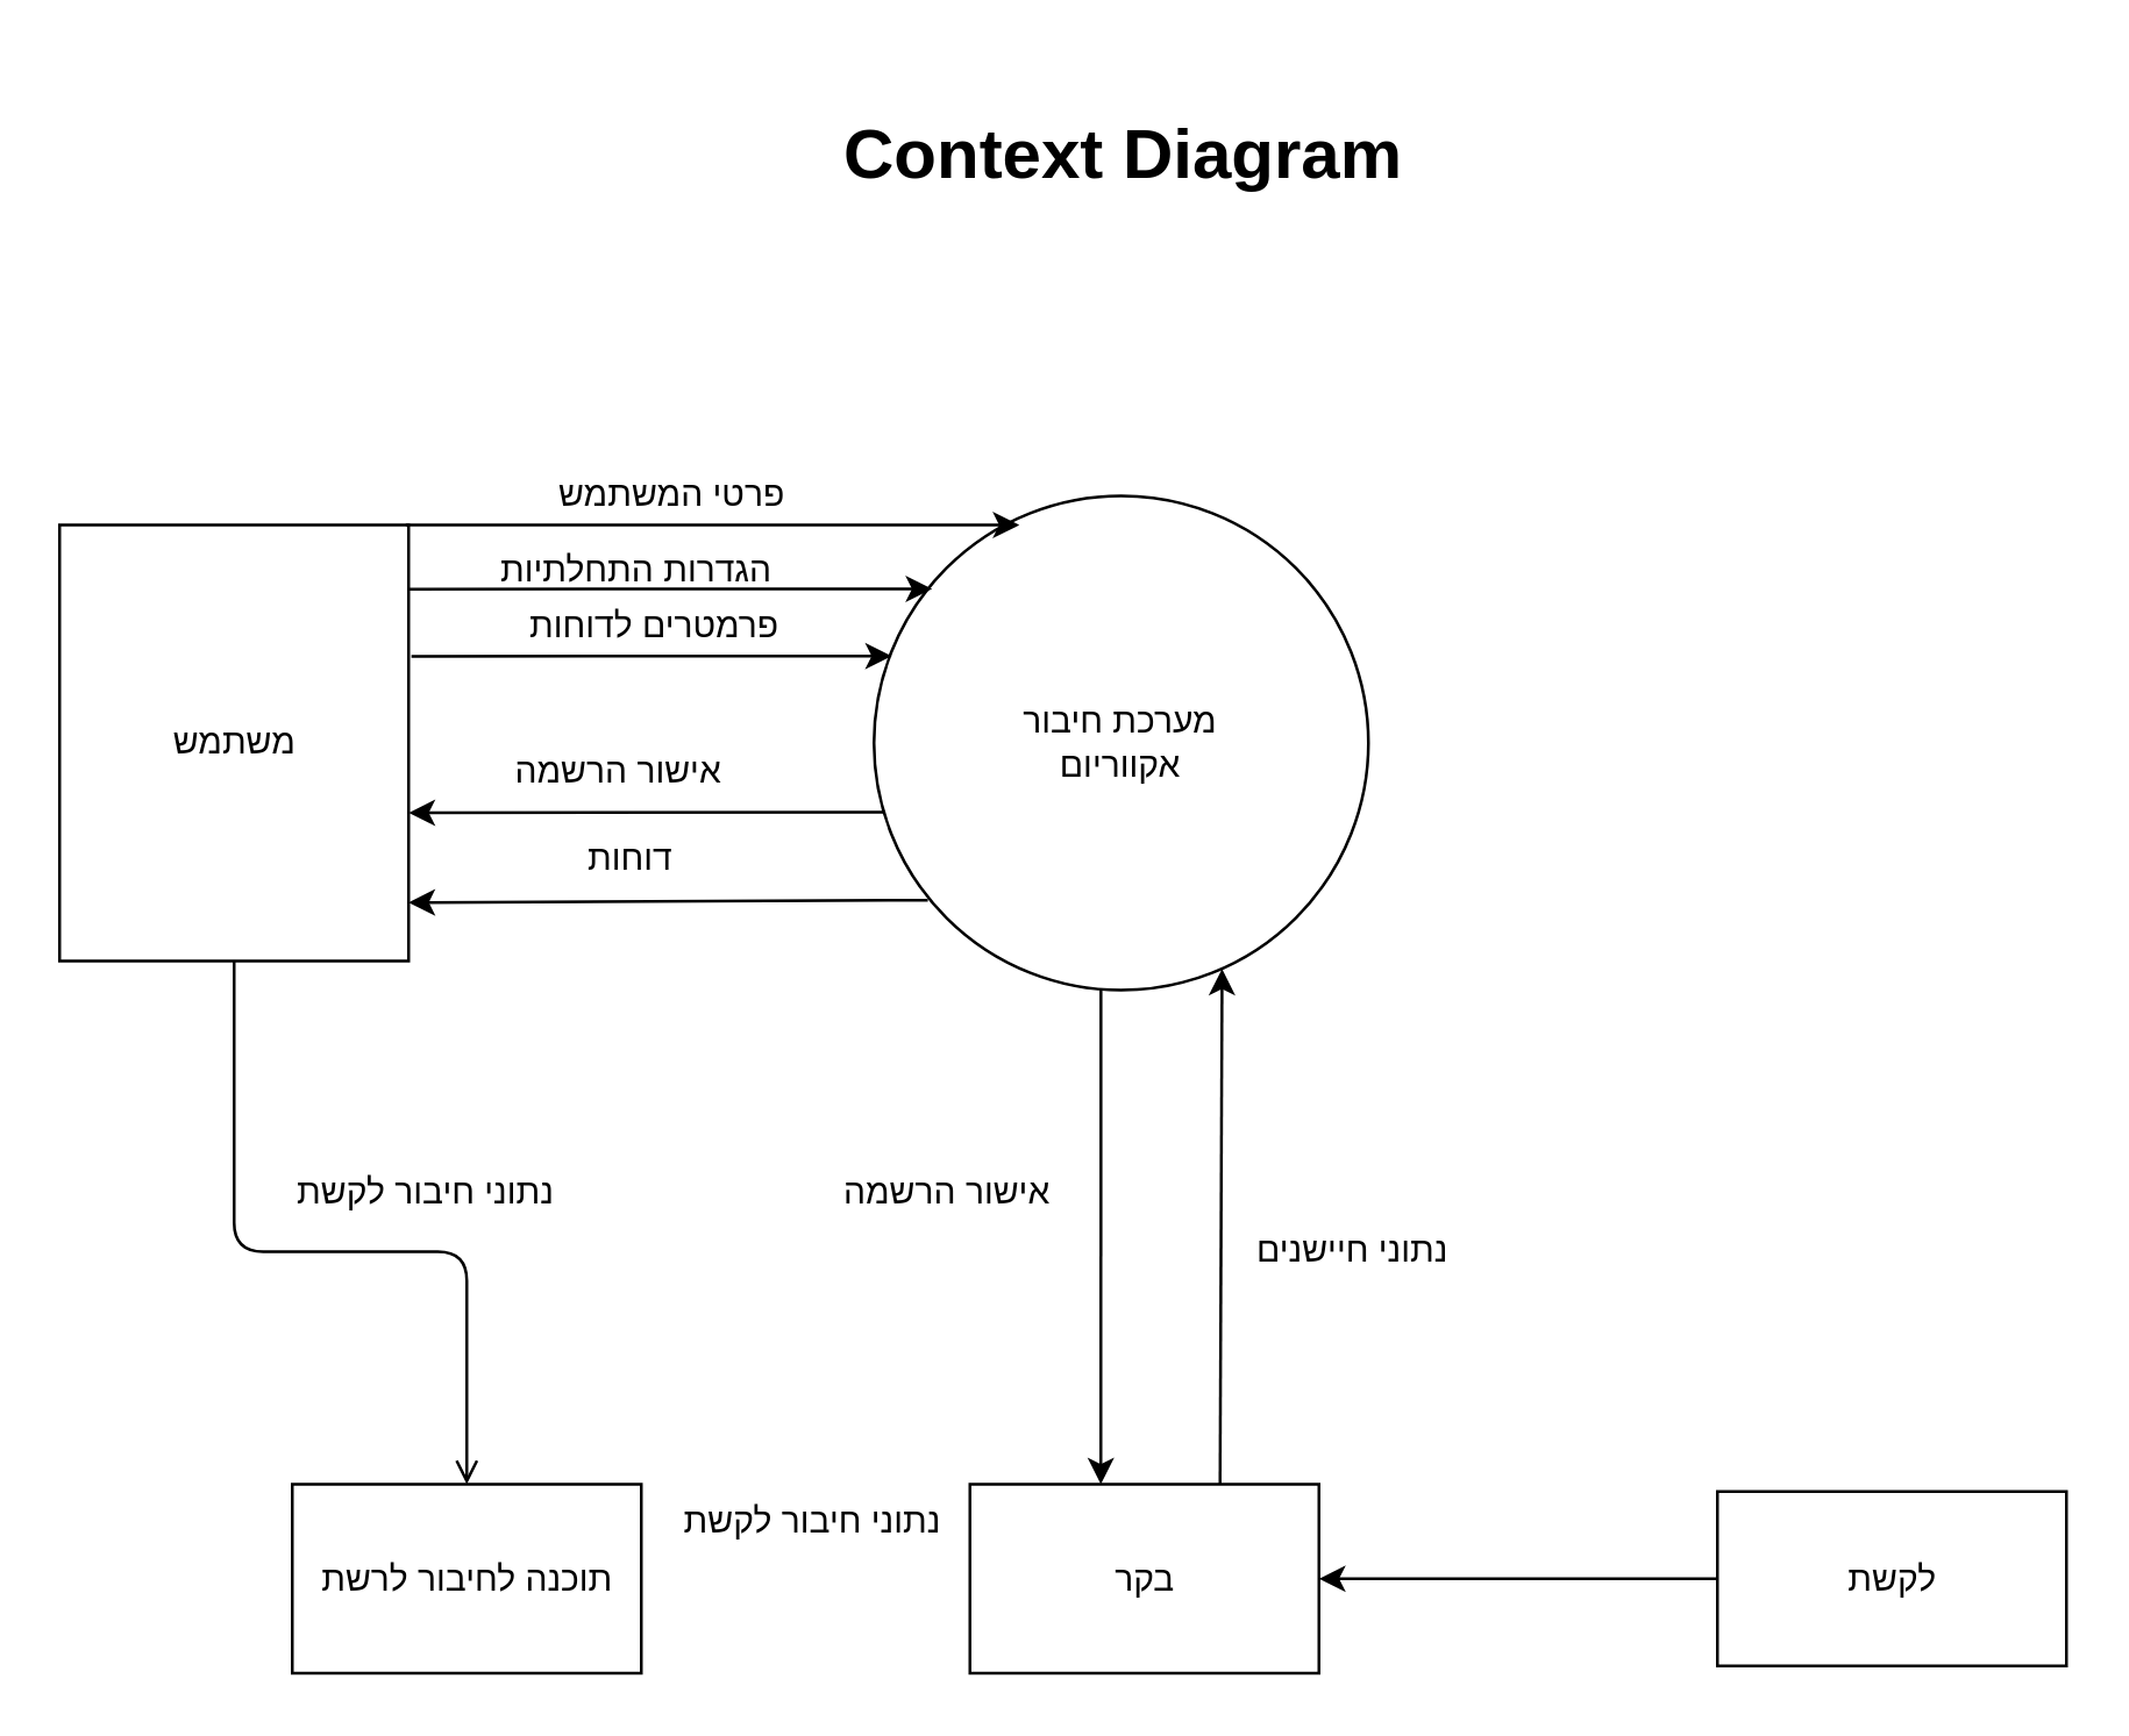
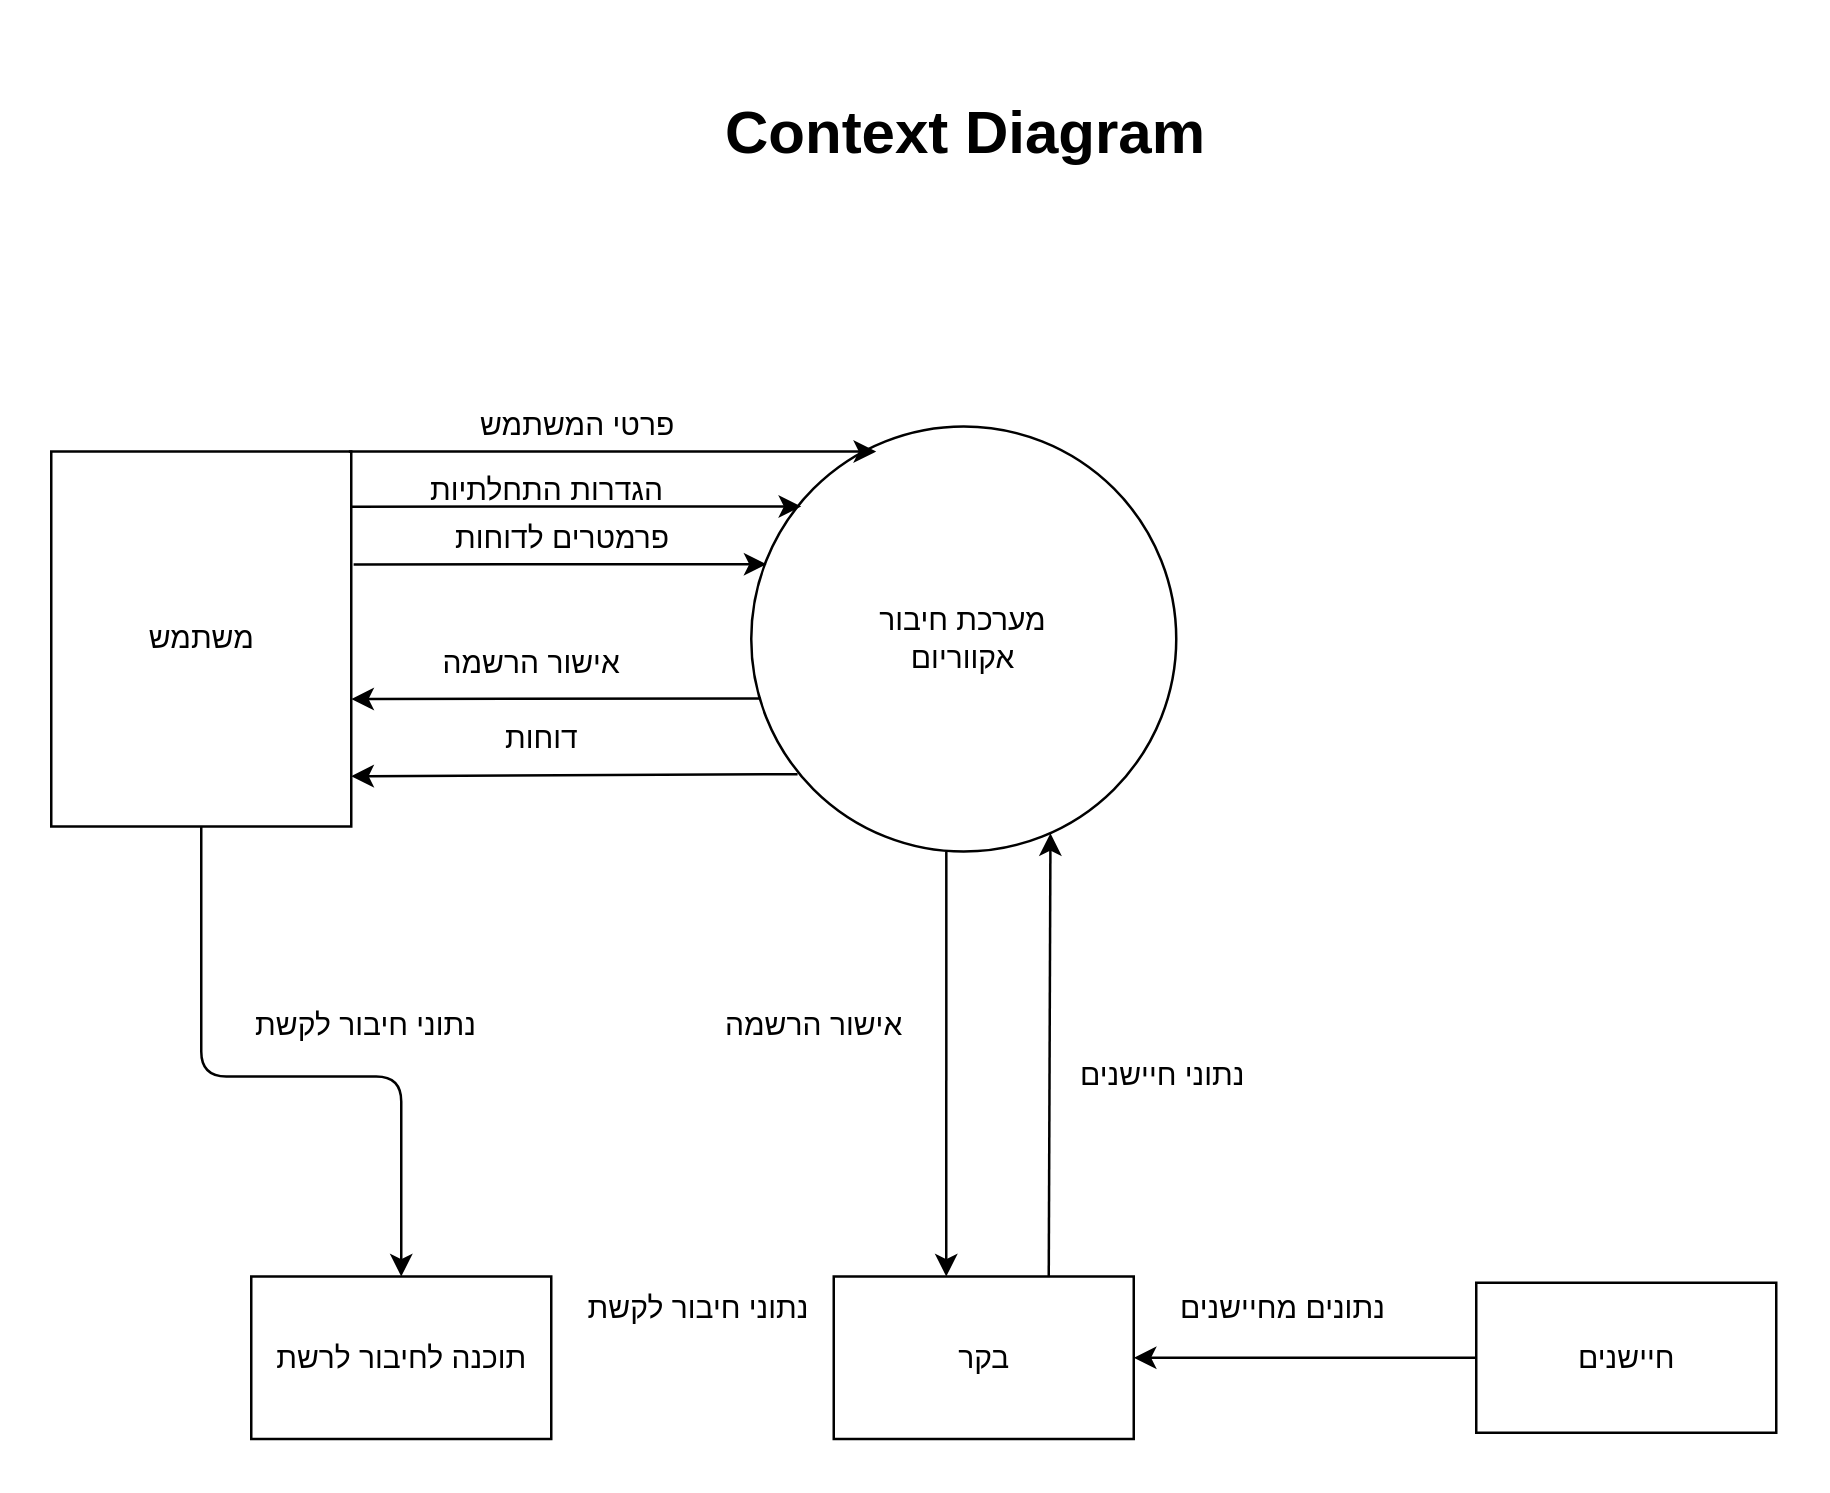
- <mxCell id="24" value="" style="endArrow=open;html=1;exitX=0.5;exitY=1;exitDx=0;exitDy=0;entryX=0.5;entryY=0;entryDx=0;entryDy=0;" edge="1" parent="1" source="4" target="23"><mxGeometry width="50" height="50" relative="1" as="geometry"><mxPoint x="150" y="410" as="sourcePoint" /><mxPoint x="200" y="360" as="targetPoint" /><Array as="points"><mxPoint x="80" y="430" /><mxPoint x="160" y="430" /></Array></mxGeometry></mxCell>
+ <mxCell id="24" value="" style="endArrow=classic;html=1;exitX=0.5;exitY=1;exitDx=0;exitDy=0;entryX=0.5;entryY=0;entryDx=0;entryDy=0;" edge="1" parent="1" source="4" target="23"><mxGeometry width="50" height="50" relative="1" as="geometry"><mxPoint x="150" y="410" as="sourcePoint" /><mxPoint x="200" y="360" as="targetPoint" /><Array as="points"><mxPoint x="80" y="430" /><mxPoint x="160" y="430" /></Array></mxGeometry></mxCell>
+ <mxCell id="18" value="&lt;span class=&quot;fontstyle0&quot;&gt;נתונים מחיישנים&lt;/span&gt;&amp;nbsp;&amp;nbsp;" style="text;html=1;resizable=0;points=[];autosize=1;align=left;verticalAlign=top;spacingTop=-4;" parent="1" vertex="1"><mxGeometry x="470" y="512.5" width="100" height="20" as="geometry" /></mxCell>
- <mxCell id="6" value="לקשת" style="html=1;" parent="1" vertex="1"><mxGeometry x="590" y="512.5" width="120" height="60" as="geometry" /></mxCell>
+ <mxCell id="6" value="חיישנים" style="html=1;" parent="1" vertex="1"><mxGeometry x="590" y="512.5" width="120" height="60" as="geometry" /></mxCell>
